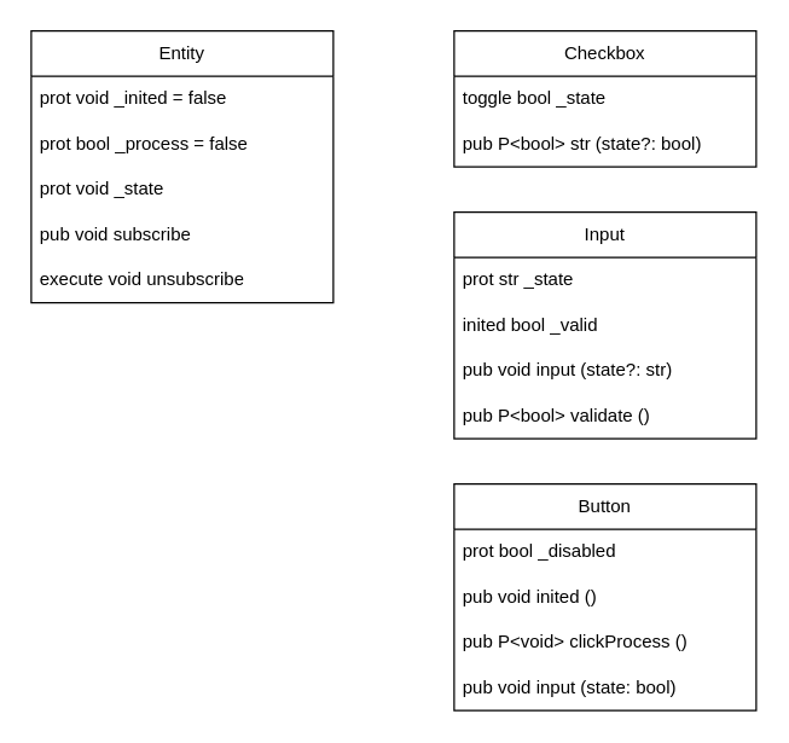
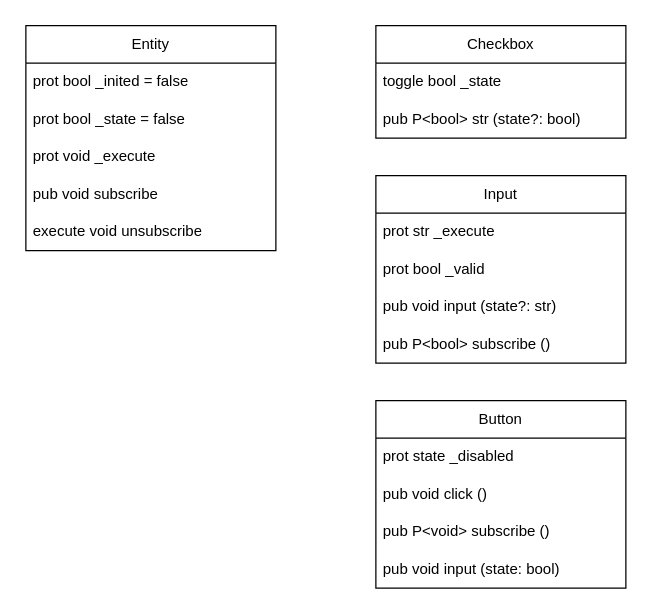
- <mxCell id="3" value="prot void _inited = false" style="text;strokeColor=none;fillColor=none;align=left;verticalAlign=middle;spacingLeft=4;spacingRight=4;overflow=hidden;points=[[0,0.5],[1,0.5]];portConstraint=eastwest;rotatable=0;whiteSpace=wrap;html=1;" vertex="1" parent="2"><mxGeometry y="30" width="200" height="30" as="geometry" /></mxCell>
+ <mxCell id="3" value="prot bool _inited = false" style="text;strokeColor=none;fillColor=none;align=left;verticalAlign=middle;spacingLeft=4;spacingRight=4;overflow=hidden;points=[[0,0.5],[1,0.5]];portConstraint=eastwest;rotatable=0;whiteSpace=wrap;html=1;" vertex="1" parent="2"><mxGeometry y="30" width="200" height="30" as="geometry" /></mxCell>
- <mxCell id="4" value="prot bool _process = false" style="text;strokeColor=none;fillColor=none;align=left;verticalAlign=middle;spacingLeft=4;spacingRight=4;overflow=hidden;points=[[0,0.5],[1,0.5]];portConstraint=eastwest;rotatable=0;whiteSpace=wrap;html=1;" vertex="1" parent="2"><mxGeometry y="60" width="200" height="30" as="geometry" /></mxCell>
+ <mxCell id="4" value="prot bool _state = false" style="text;strokeColor=none;fillColor=none;align=left;verticalAlign=middle;spacingLeft=4;spacingRight=4;overflow=hidden;points=[[0,0.5],[1,0.5]];portConstraint=eastwest;rotatable=0;whiteSpace=wrap;html=1;" vertex="1" parent="2"><mxGeometry y="60" width="200" height="30" as="geometry" /></mxCell>
- <mxCell id="5" value="prot void _state" style="text;strokeColor=none;fillColor=none;align=left;verticalAlign=middle;spacingLeft=4;spacingRight=4;overflow=hidden;points=[[0,0.5],[1,0.5]];portConstraint=eastwest;rotatable=0;whiteSpace=wrap;html=1;" vertex="1" parent="2"><mxGeometry y="90" width="200" height="30" as="geometry" /></mxCell>
+ <mxCell id="5" value="prot void _execute" style="text;strokeColor=none;fillColor=none;align=left;verticalAlign=middle;spacingLeft=4;spacingRight=4;overflow=hidden;points=[[0,0.5],[1,0.5]];portConstraint=eastwest;rotatable=0;whiteSpace=wrap;html=1;" vertex="1" parent="2"><mxGeometry y="90" width="200" height="30" as="geometry" /></mxCell>
- <mxCell id="12" value="prot str _state" style="text;strokeColor=none;fillColor=none;align=left;verticalAlign=middle;spacingLeft=4;spacingRight=4;overflow=hidden;points=[[0,0.5],[1,0.5]];portConstraint=eastwest;rotatable=0;whiteSpace=wrap;html=1;" vertex="1" parent="11"><mxGeometry y="30" width="200" height="30" as="geometry" /></mxCell>
+ <mxCell id="12" value="prot str _execute" style="text;strokeColor=none;fillColor=none;align=left;verticalAlign=middle;spacingLeft=4;spacingRight=4;overflow=hidden;points=[[0,0.5],[1,0.5]];portConstraint=eastwest;rotatable=0;whiteSpace=wrap;html=1;" vertex="1" parent="11"><mxGeometry y="30" width="200" height="30" as="geometry" /></mxCell>
- <mxCell id="13" value="inited bool _valid" style="text;strokeColor=none;fillColor=none;align=left;verticalAlign=middle;spacingLeft=4;spacingRight=4;overflow=hidden;points=[[0,0.5],[1,0.5]];portConstraint=eastwest;rotatable=0;whiteSpace=wrap;html=1;" vertex="1" parent="11"><mxGeometry y="60" width="200" height="30" as="geometry" /></mxCell>
+ <mxCell id="13" value="prot bool _valid" style="text;strokeColor=none;fillColor=none;align=left;verticalAlign=middle;spacingLeft=4;spacingRight=4;overflow=hidden;points=[[0,0.5],[1,0.5]];portConstraint=eastwest;rotatable=0;whiteSpace=wrap;html=1;" vertex="1" parent="11"><mxGeometry y="60" width="200" height="30" as="geometry" /></mxCell>
- <mxCell id="15" value="pub P&amp;lt;bool&amp;gt; validate ()" style="text;strokeColor=none;fillColor=none;align=left;verticalAlign=middle;spacingLeft=4;spacingRight=4;overflow=hidden;points=[[0,0.5],[1,0.5]];portConstraint=eastwest;rotatable=0;whiteSpace=wrap;html=1;" vertex="1" parent="11"><mxGeometry y="120" width="200" height="30" as="geometry" /></mxCell>
+ <mxCell id="15" value="pub P&amp;lt;bool&amp;gt; subscribe ()" style="text;strokeColor=none;fillColor=none;align=left;verticalAlign=middle;spacingLeft=4;spacingRight=4;overflow=hidden;points=[[0,0.5],[1,0.5]];portConstraint=eastwest;rotatable=0;whiteSpace=wrap;html=1;" vertex="1" parent="11"><mxGeometry y="120" width="200" height="30" as="geometry" /></mxCell>
- <mxCell id="17" value="prot bool _disabled" style="text;strokeColor=none;fillColor=none;align=left;verticalAlign=middle;spacingLeft=4;spacingRight=4;overflow=hidden;points=[[0,0.5],[1,0.5]];portConstraint=eastwest;rotatable=0;whiteSpace=wrap;html=1;" vertex="1" parent="16"><mxGeometry y="30" width="200" height="30" as="geometry" /></mxCell>
+ <mxCell id="17" value="prot state _disabled" style="text;strokeColor=none;fillColor=none;align=left;verticalAlign=middle;spacingLeft=4;spacingRight=4;overflow=hidden;points=[[0,0.5],[1,0.5]];portConstraint=eastwest;rotatable=0;whiteSpace=wrap;html=1;" vertex="1" parent="16"><mxGeometry y="30" width="200" height="30" as="geometry" /></mxCell>
- <mxCell id="18" value="pub void inited ()" style="text;strokeColor=none;fillColor=none;align=left;verticalAlign=middle;spacingLeft=4;spacingRight=4;overflow=hidden;points=[[0,0.5],[1,0.5]];portConstraint=eastwest;rotatable=0;whiteSpace=wrap;html=1;" vertex="1" parent="16"><mxGeometry y="60" width="200" height="30" as="geometry" /></mxCell>
+ <mxCell id="18" value="pub void click ()" style="text;strokeColor=none;fillColor=none;align=left;verticalAlign=middle;spacingLeft=4;spacingRight=4;overflow=hidden;points=[[0,0.5],[1,0.5]];portConstraint=eastwest;rotatable=0;whiteSpace=wrap;html=1;" vertex="1" parent="16"><mxGeometry y="60" width="200" height="30" as="geometry" /></mxCell>
- <mxCell id="19" value="pub P&amp;lt;void&amp;gt; clickProcess ()" style="text;strokeColor=none;fillColor=none;align=left;verticalAlign=middle;spacingLeft=4;spacingRight=4;overflow=hidden;points=[[0,0.5],[1,0.5]];portConstraint=eastwest;rotatable=0;whiteSpace=wrap;html=1;" vertex="1" parent="16"><mxGeometry y="90" width="200" height="30" as="geometry" /></mxCell>
+ <mxCell id="19" value="pub P&amp;lt;void&amp;gt; subscribe ()" style="text;strokeColor=none;fillColor=none;align=left;verticalAlign=middle;spacingLeft=4;spacingRight=4;overflow=hidden;points=[[0,0.5],[1,0.5]];portConstraint=eastwest;rotatable=0;whiteSpace=wrap;html=1;" vertex="1" parent="16"><mxGeometry y="90" width="200" height="30" as="geometry" /></mxCell>
